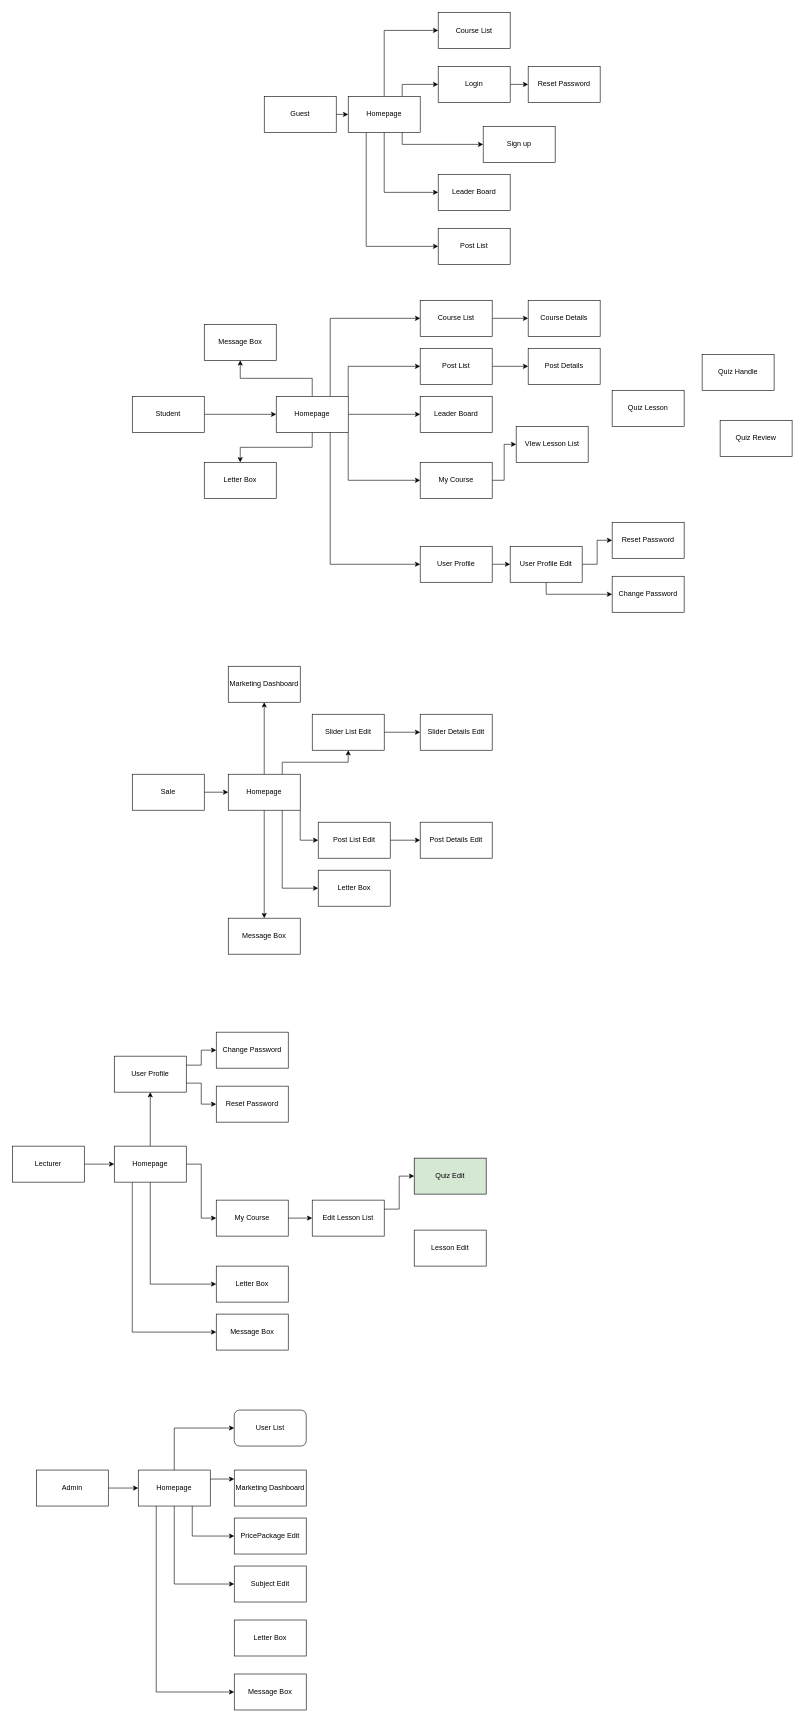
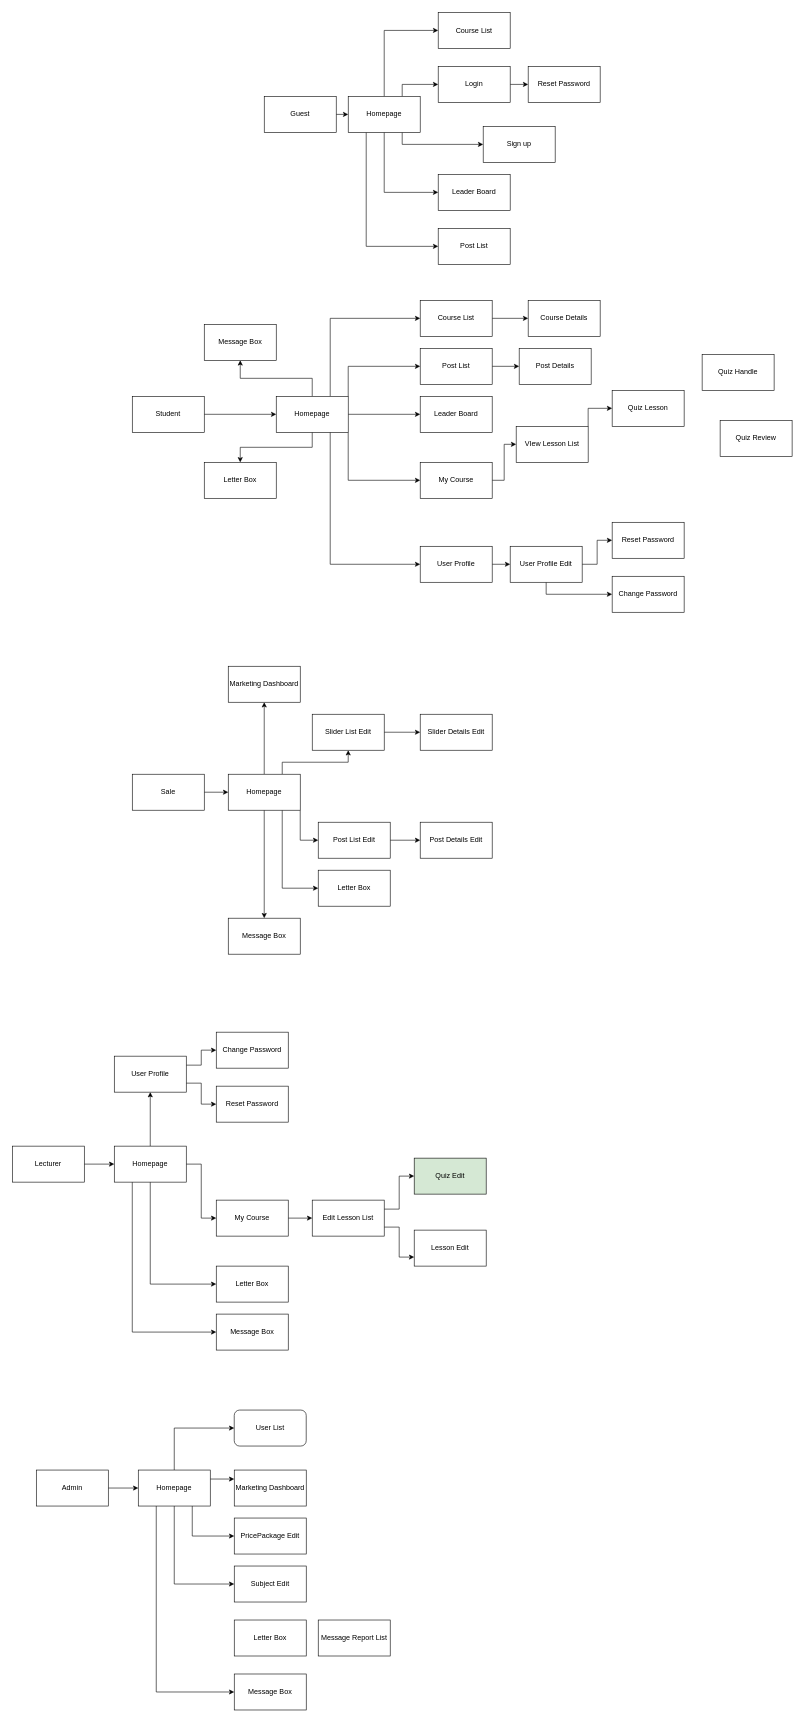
- <mxCell id="41" value="Post Details" style="rounded=0;whiteSpace=wrap;html=1;" vertex="1" parent="1"><mxGeometry x="880" y="580" width="120" height="60" as="geometry" /></mxCell>
+ <mxCell id="41" value="Post Details" style="rounded=0;whiteSpace=wrap;html=1;" vertex="1" parent="1"><mxGeometry x="865" y="580" width="120" height="60" as="geometry" /></mxCell>
+ <mxCell id="43" style="edgeStyle=orthogonalEdgeStyle;rounded=0;orthogonalLoop=1;jettySize=auto;html=1;exitX=1;exitY=0;exitDx=0;exitDy=0;entryX=0;entryY=0.5;entryDx=0;entryDy=0;" edge="1" parent="1" source="44" target="45"><mxGeometry relative="1" as="geometry" /></mxCell>
+ <mxCell id="82" style="edgeStyle=orthogonalEdgeStyle;rounded=0;orthogonalLoop=1;jettySize=auto;html=1;exitX=1;exitY=0.75;exitDx=0;exitDy=0;entryX=0;entryY=0.75;entryDx=0;entryDy=0;" edge="1" parent="1" source="83" target="85"><mxGeometry relative="1" as="geometry" /></mxCell>
+ <mxCell id="90" value="Message Report List" style="rounded=0;whiteSpace=wrap;html=1;" vertex="1" parent="1"><mxGeometry x="530" y="2700" width="120" height="60" as="geometry" /></mxCell>
